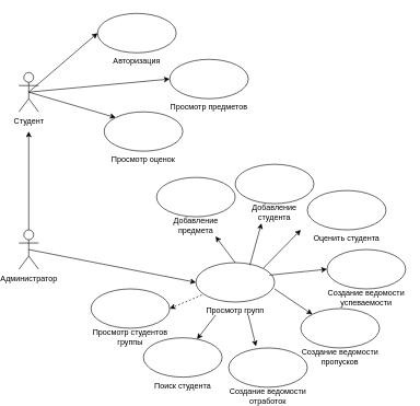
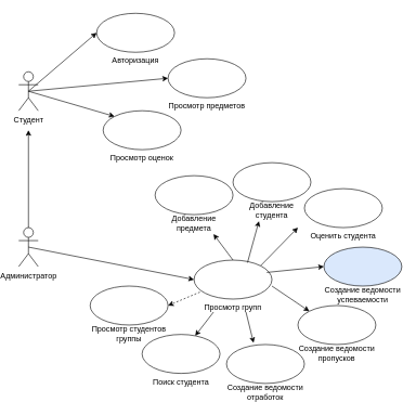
- <mxCell id="14" value="&lt;br&gt;&lt;br&gt;&lt;br&gt;&lt;br&gt;&lt;br&gt;&lt;br&gt;Создание ведомости успеваемости" style="ellipse;whiteSpace=wrap;html=1;" parent="1" vertex="1"><mxGeometry x="490" y="380" width="120" height="60" as="geometry" /></mxCell>
+ <mxCell id="14" value="&lt;br&gt;&lt;br&gt;&lt;br&gt;&lt;br&gt;&lt;br&gt;&lt;br&gt;Создание ведомости успеваемости" style="ellipse;whiteSpace=wrap;html=1;fillColor=#dae8fc;" parent="1" vertex="1"><mxGeometry x="490" y="380" width="120" height="60" as="geometry" /></mxCell>
